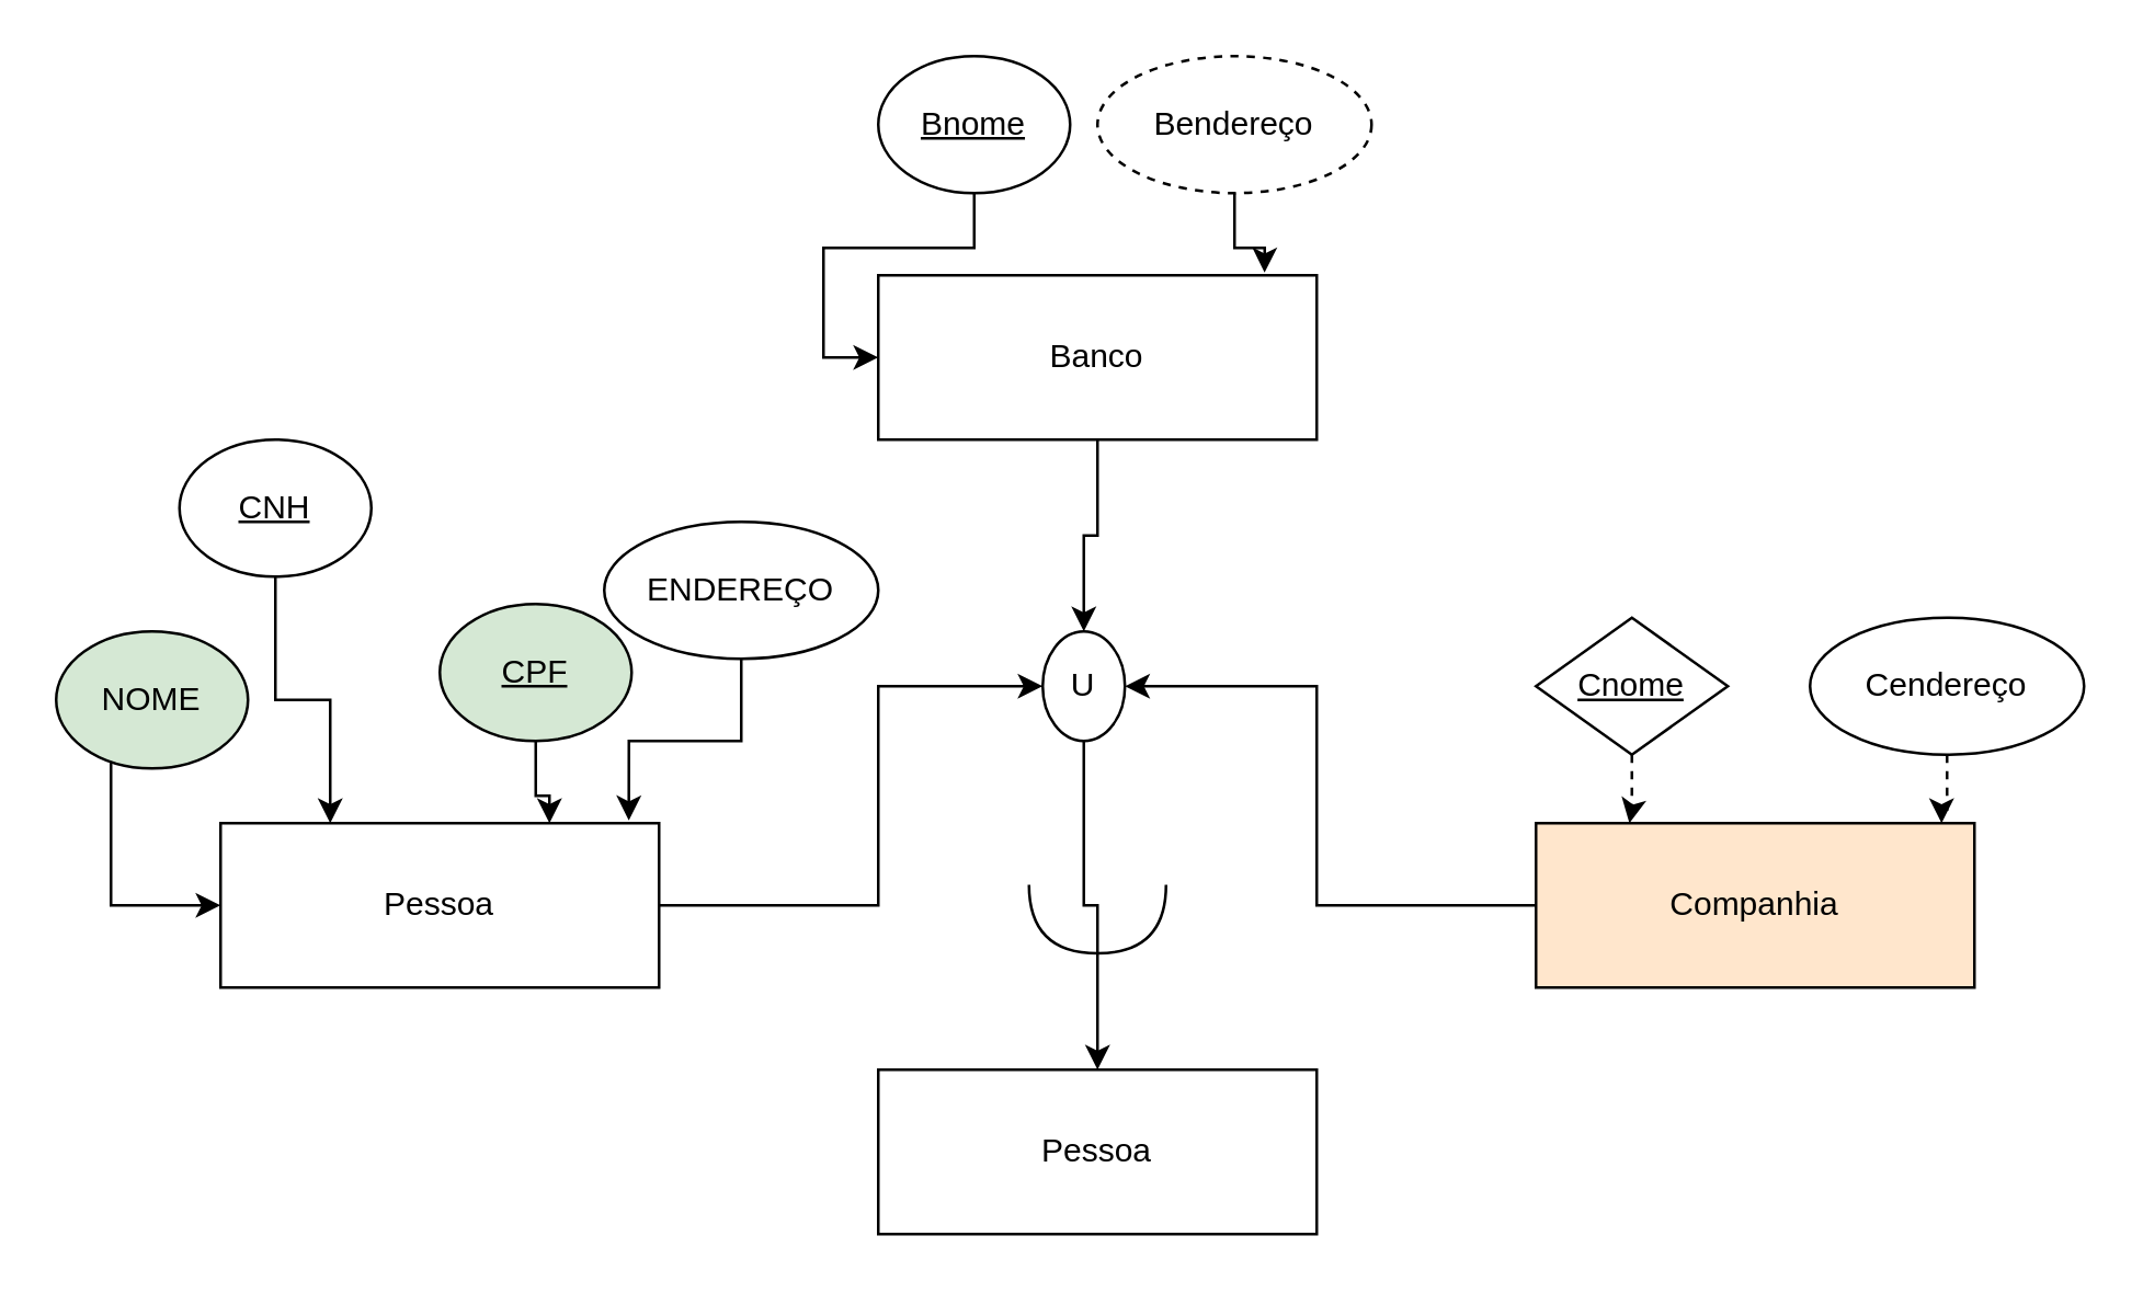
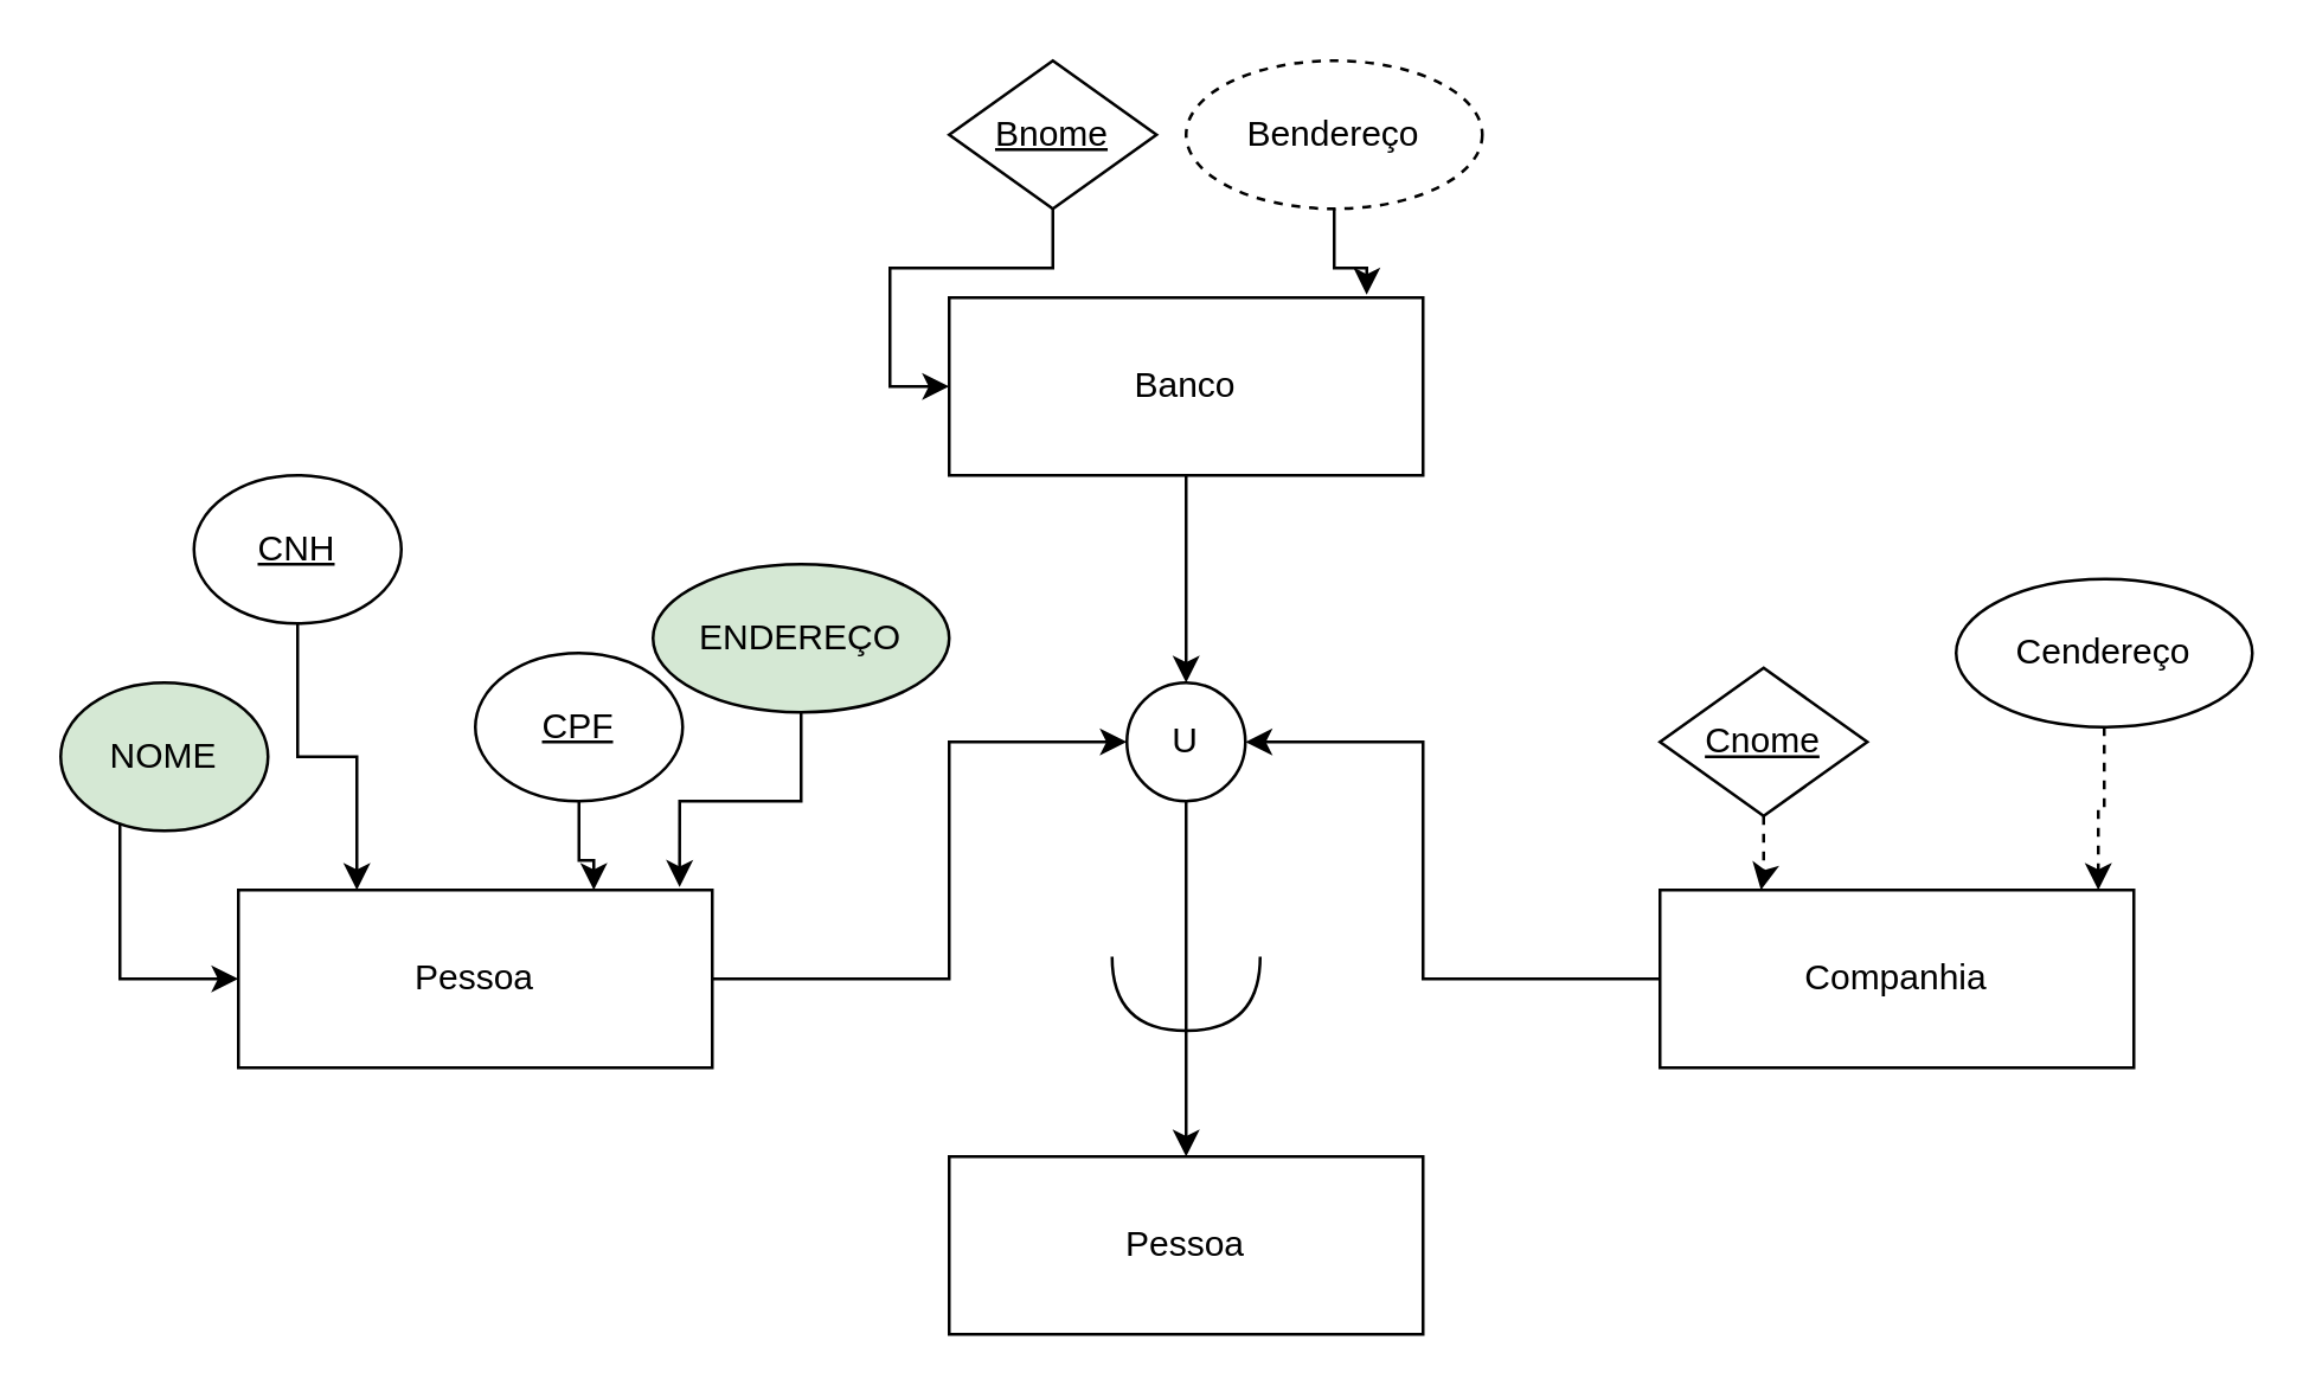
- <mxCell id="20" value="Bnome" style="ellipse;whiteSpace=wrap;html=1;fontStyle=4" vertex="1" parent="1"><mxGeometry x="320" y="20" width="70" height="50" as="geometry" /></mxCell>
+ <mxCell id="20" value="Bnome" style="rhombus;whiteSpace=wrap;html=1;fontStyle=4;" vertex="1" parent="1"><mxGeometry x="320" y="20" width="70" height="50" as="geometry" /></mxCell>
- <mxCell id="18" value="ENDEREÇO" style="ellipse;whiteSpace=wrap;html=1;fontStyle=0" vertex="1" parent="1"><mxGeometry x="220" y="190" width="100" height="50" as="geometry" /></mxCell>
+ <mxCell id="18" value="ENDEREÇO" style="ellipse;whiteSpace=wrap;html=1;fontStyle=0;fillColor=#d5e8d4;" vertex="1" parent="1"><mxGeometry x="220" y="190" width="100" height="50" as="geometry" /></mxCell>
- <mxCell id="14" value="CPF" style="ellipse;whiteSpace=wrap;html=1;fontStyle=4;fillColor=#d5e8d4;" vertex="1" parent="1"><mxGeometry x="160" y="220" width="70" height="50" as="geometry" /></mxCell>
+ <mxCell id="14" value="CPF" style="ellipse;whiteSpace=wrap;html=1;fontStyle=4" vertex="1" parent="1"><mxGeometry x="160" y="220" width="70" height="50" as="geometry" /></mxCell>
- <mxCell id="9" value="U" style="ellipse;whiteSpace=wrap;html=1;aspect=fixed;" vertex="1" parent="1"><mxGeometry x="380" y="230" width="30" height="40" as="geometry" /></mxCell>
+ <mxCell id="9" value="U" style="ellipse;whiteSpace=wrap;html=1;aspect=fixed;" vertex="1" parent="1"><mxGeometry x="380" y="230" width="40" height="40" as="geometry" /></mxCell>
- <mxCell id="26" value="Cendereço" style="ellipse;whiteSpace=wrap;html=1;fontStyle=0" vertex="1" parent="1"><mxGeometry x="660" y="225" width="100" height="50" as="geometry" /></mxCell>
+ <mxCell id="26" value="Cendereço" style="ellipse;whiteSpace=wrap;html=1;fontStyle=0" vertex="1" parent="1"><mxGeometry x="660" y="195" width="100" height="50" as="geometry" /></mxCell>
- <mxCell id="7" value="Companhia" style="rounded=0;whiteSpace=wrap;html=1;fillColor=#ffe6cc;" vertex="1" parent="1"><mxGeometry x="560" y="300" width="160" height="60" as="geometry" /></mxCell>
+ <mxCell id="7" value="Companhia" style="rounded=0;whiteSpace=wrap;html=1;" vertex="1" parent="1"><mxGeometry x="560" y="300" width="160" height="60" as="geometry" /></mxCell>
